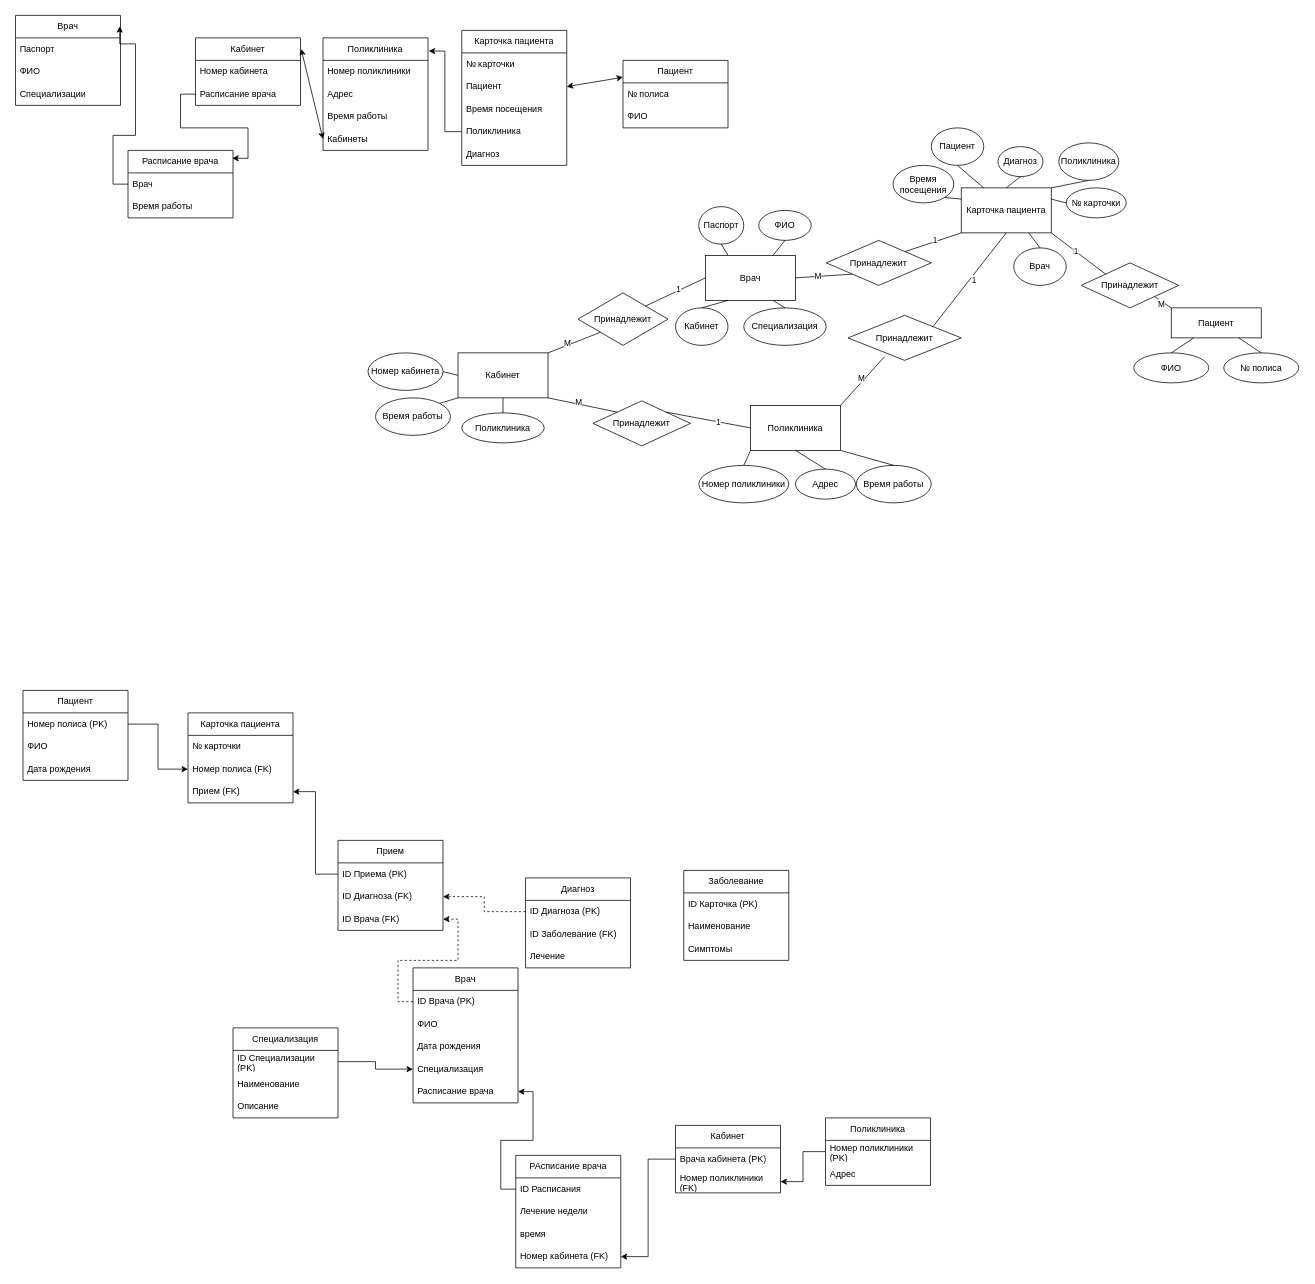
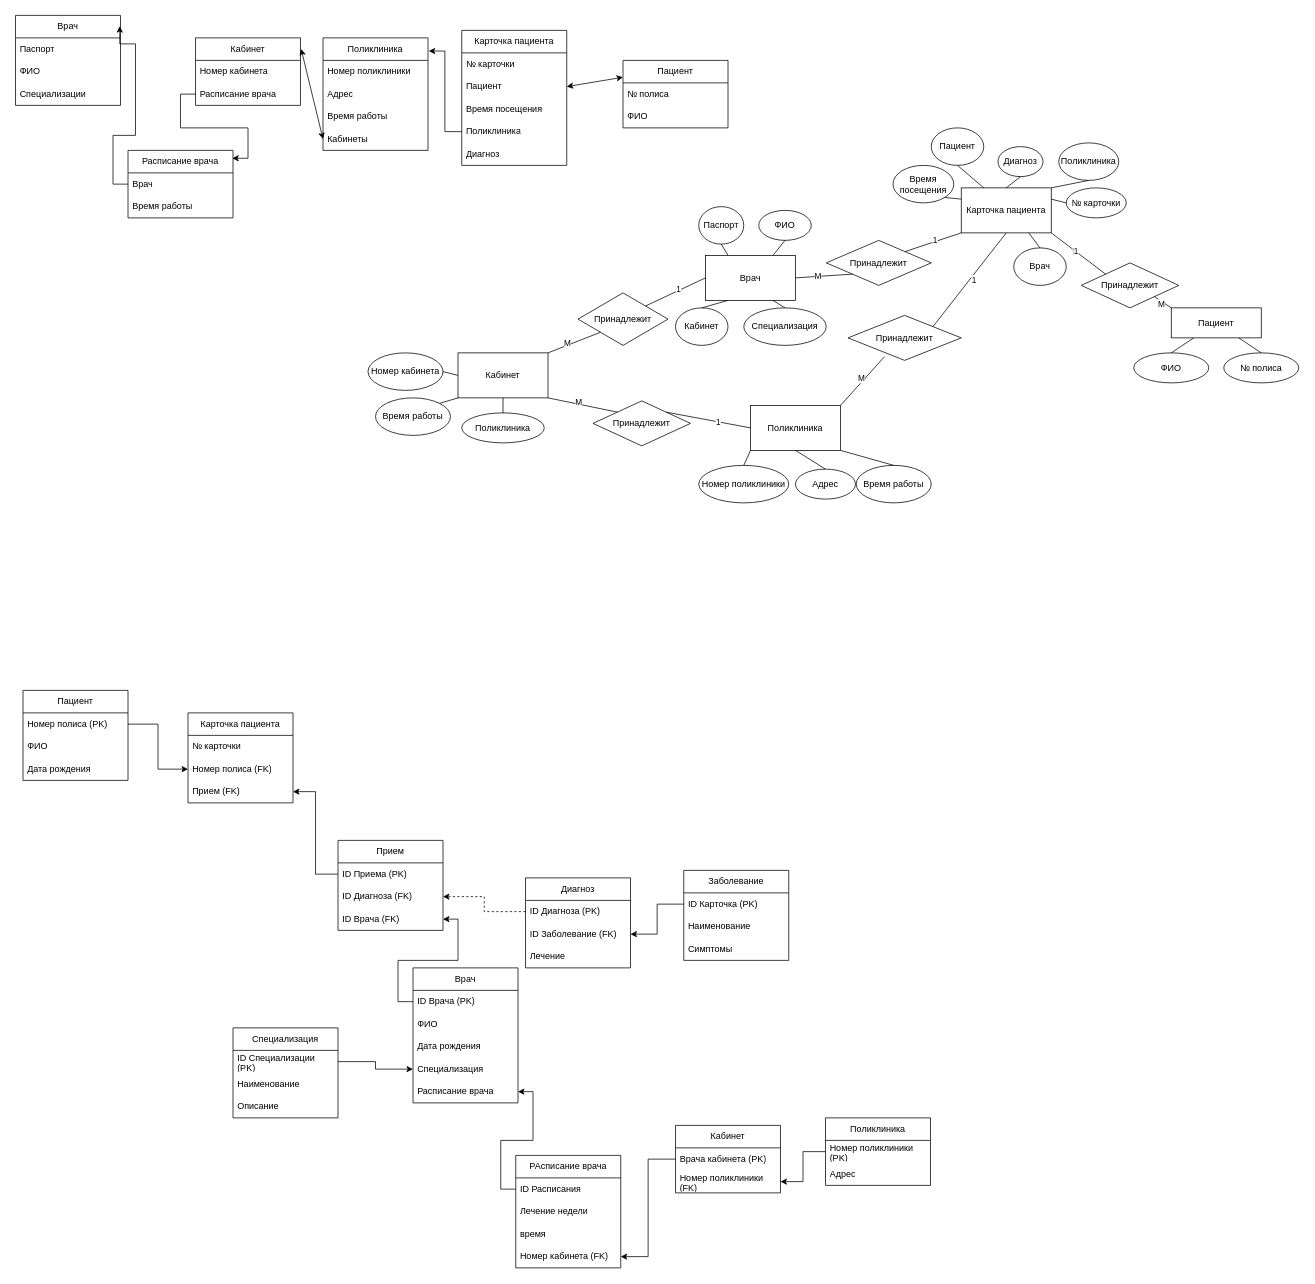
+ <mxCell id="133" style="edgeStyle=orthogonalEdgeStyle;rounded=0;orthogonalLoop=1;jettySize=auto;html=1;exitX=0;exitY=0.5;exitDx=0;exitDy=0;entryX=1;entryY=0.5;entryDx=0;entryDy=0;" edge="1" parent="1" source="130" target="126"><mxGeometry relative="1" as="geometry" /></mxCell>
- <mxCell id="122" style="edgeStyle=orthogonalEdgeStyle;rounded=0;orthogonalLoop=1;jettySize=auto;html=1;exitX=0;exitY=0.5;exitDx=0;exitDy=0;entryX=1;entryY=0.5;entryDx=0;entryDy=0;dashed=1;" edge="1" parent="1" source="109" target="121"><mxGeometry relative="1" as="geometry" /></mxCell>
+ <mxCell id="122" style="edgeStyle=orthogonalEdgeStyle;rounded=0;orthogonalLoop=1;jettySize=auto;html=1;exitX=0;exitY=0.5;exitDx=0;exitDy=0;entryX=1;entryY=0.5;entryDx=0;entryDy=0;" edge="1" parent="1" source="109" target="121"><mxGeometry relative="1" as="geometry" /></mxCell>
